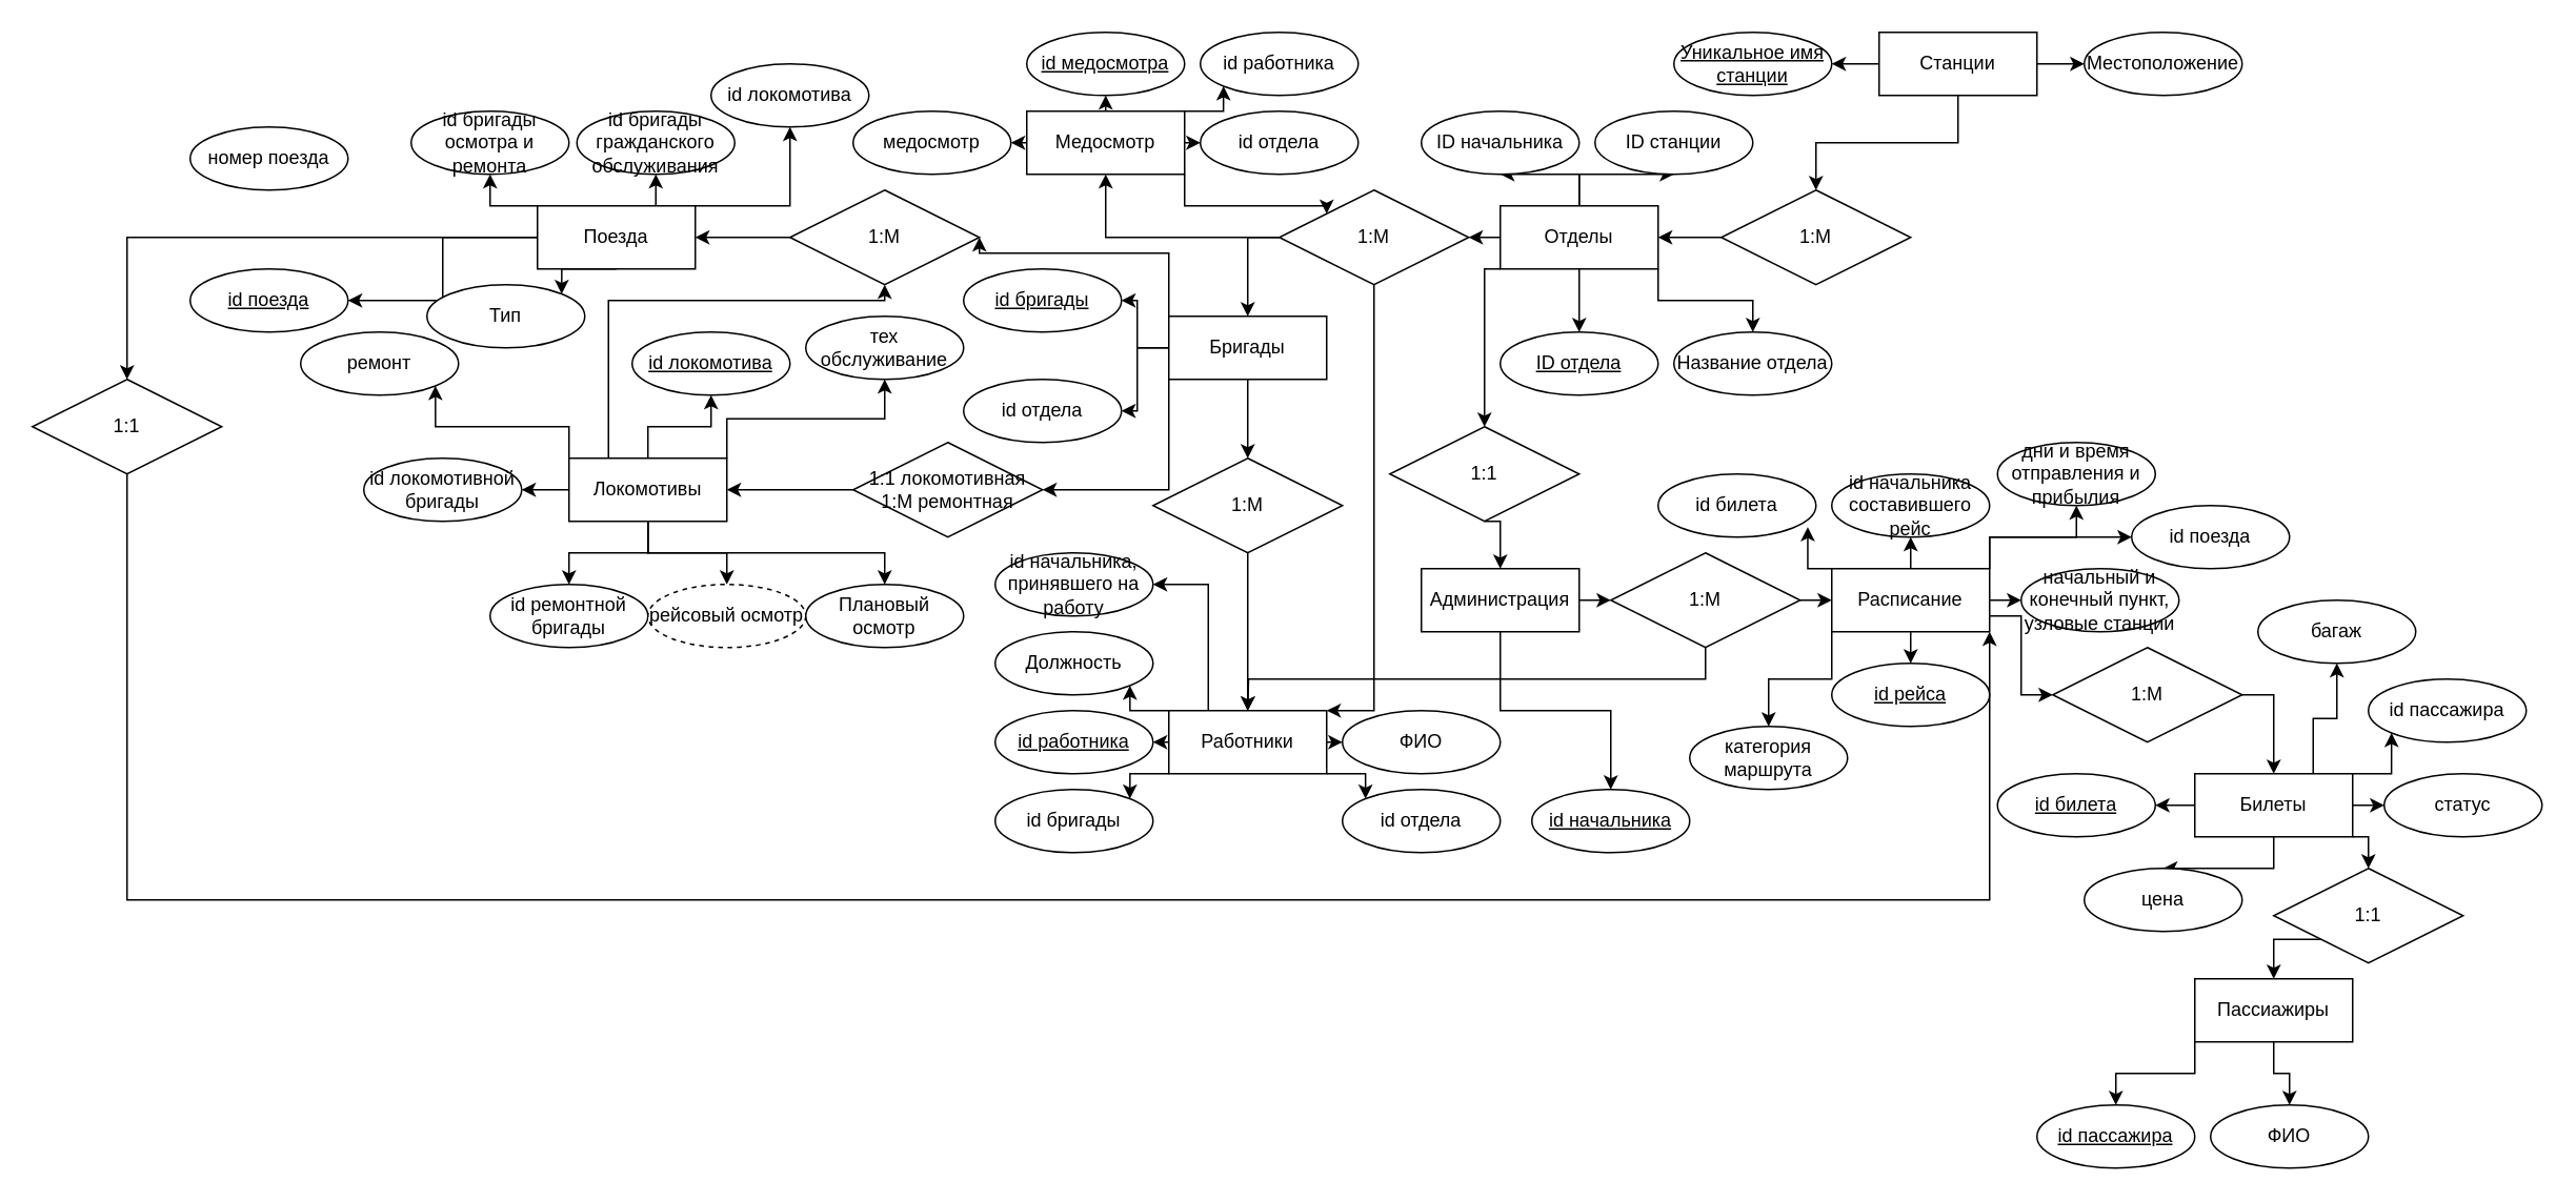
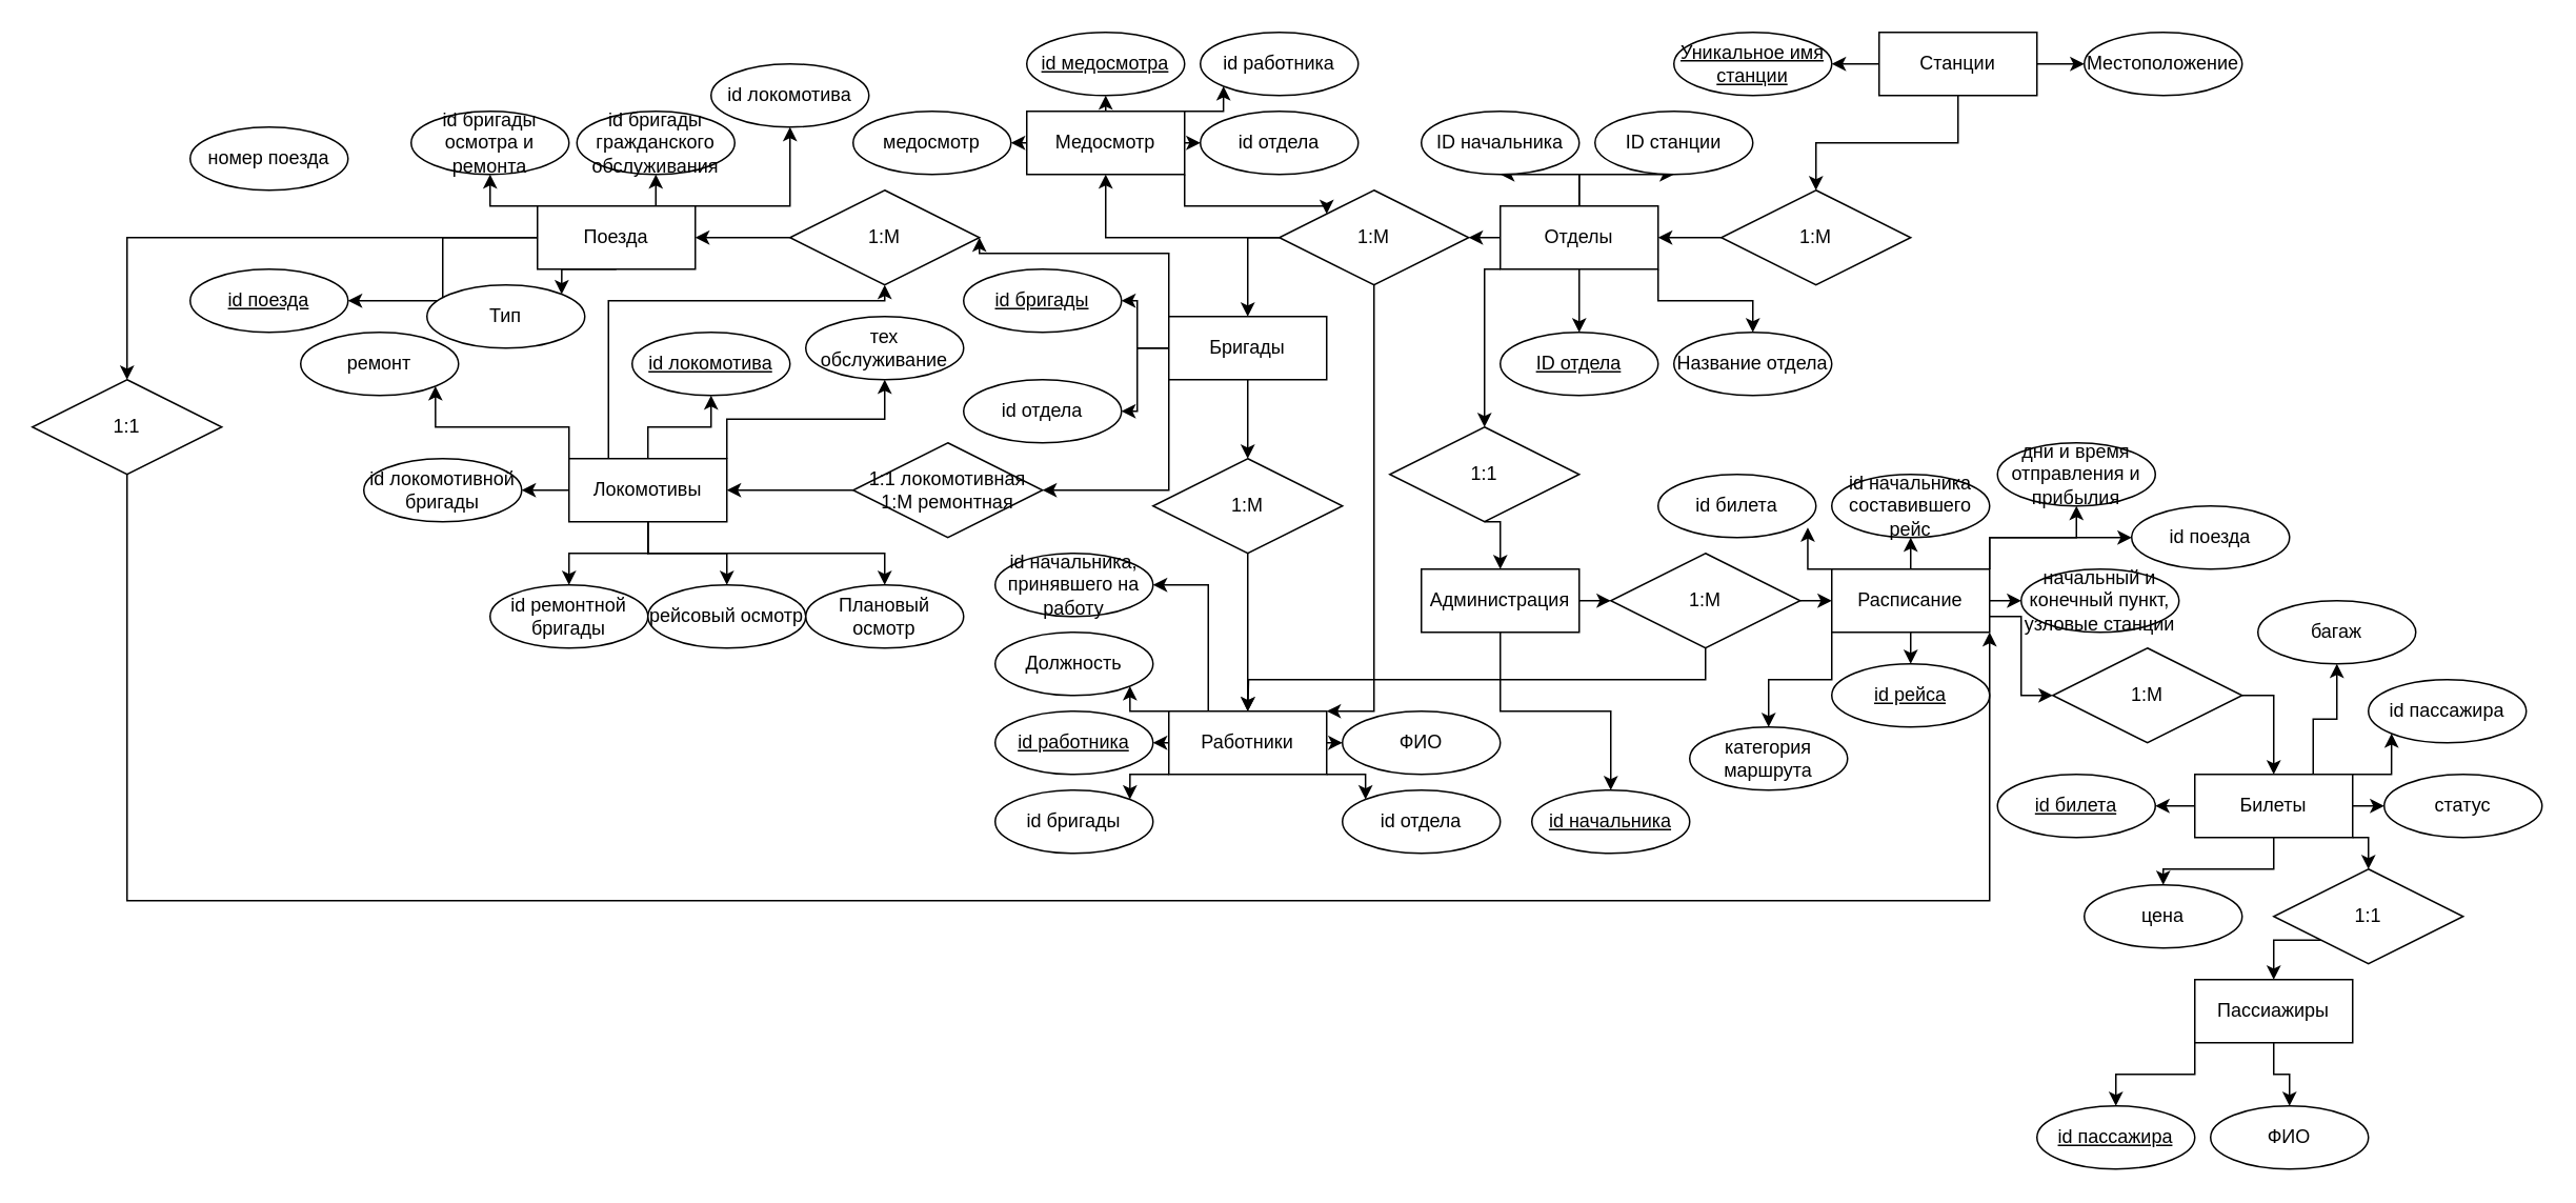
- <mxCell id="98" value="рейсовый осмотр" style="ellipse;whiteSpace=wrap;html=1;align=center;dashed=1;" vertex="1" parent="1"><mxGeometry x="410" y="370" width="100" height="40" as="geometry" /></mxCell>
+ <mxCell id="98" value="рейсовый осмотр" style="ellipse;whiteSpace=wrap;html=1;align=center;" vertex="1" parent="1"><mxGeometry x="410" y="370" width="100" height="40" as="geometry" /></mxCell>
- <mxCell id="123" value="цена" style="ellipse;whiteSpace=wrap;html=1;align=center;" vertex="1" parent="1"><mxGeometry x="1320" y="550" width="100" height="40" as="geometry" /></mxCell>
+ <mxCell id="123" value="цена" style="ellipse;whiteSpace=wrap;html=1;align=center;" vertex="1" parent="1"><mxGeometry x="1320" y="560" width="100" height="40" as="geometry" /></mxCell>
